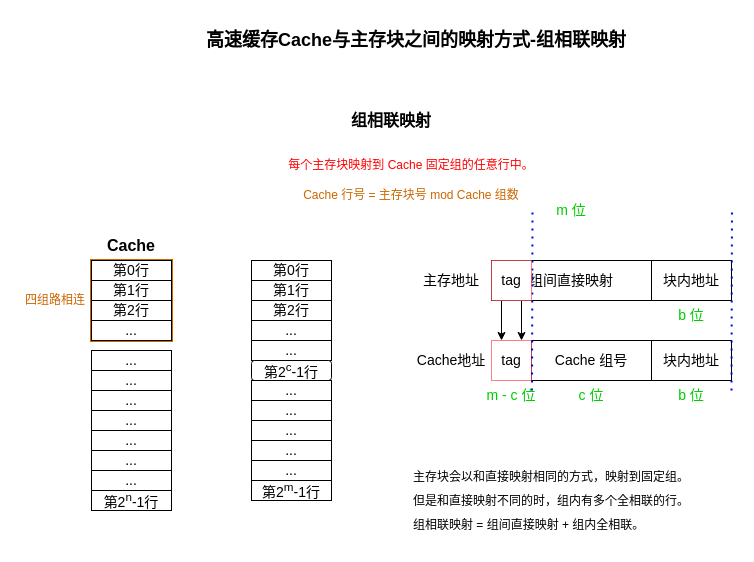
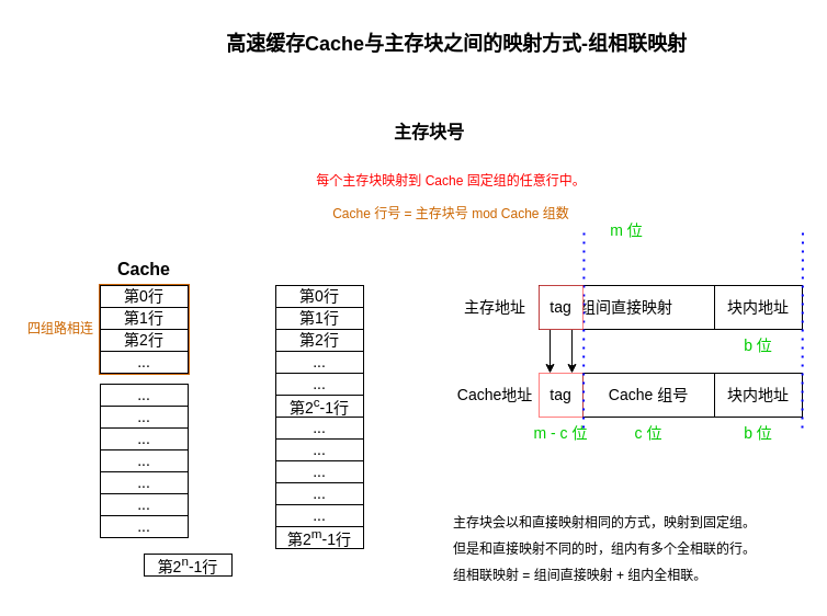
- <mxCell id="32" value="组相联映射" style="text;html=1;align=center;verticalAlign=middle;whiteSpace=wrap;rounded=0;fontSize=16;fontStyle=1" parent="1" vertex="1"><mxGeometry x="331" y="100" width="120" height="40" as="geometry" /></mxCell>
+ <mxCell id="32" value="主存块号" style="text;html=1;align=center;verticalAlign=middle;whiteSpace=wrap;rounded=0;fontSize=16;fontStyle=1" parent="1" vertex="1"><mxGeometry x="331" y="100" width="120" height="40" as="geometry" /></mxCell>
- <mxCell id="14" value="第2&lt;sup&gt;c&lt;/sup&gt;-1行" style="whiteSpace=wrap;html=1;fontSize=14;rounded=1;" parent="1" vertex="1"><mxGeometry x="251" y="360" width="80" height="20" as="geometry" /></mxCell>
+ <mxCell id="14" value="第2&lt;sup&gt;c&lt;/sup&gt;-1行" style="rounded=0;whiteSpace=wrap;html=1;fontSize=14;" parent="1" vertex="1"><mxGeometry x="251" y="360" width="80" height="20" as="geometry" /></mxCell>
- <mxCell id="47" value="第2&lt;sup&gt;n&lt;/sup&gt;-1行" style="rounded=0;whiteSpace=wrap;html=1;fontSize=14;" vertex="1" parent="1"><mxGeometry x="91" y="490" width="80" height="20" as="geometry" /></mxCell>
+ <mxCell id="47" value="第2&lt;sup&gt;n&lt;/sup&gt;-1行" style="rounded=0;whiteSpace=wrap;html=1;fontSize=14;" vertex="1" parent="1"><mxGeometry x="131" y="505" width="80" height="20" as="geometry" /></mxCell>
